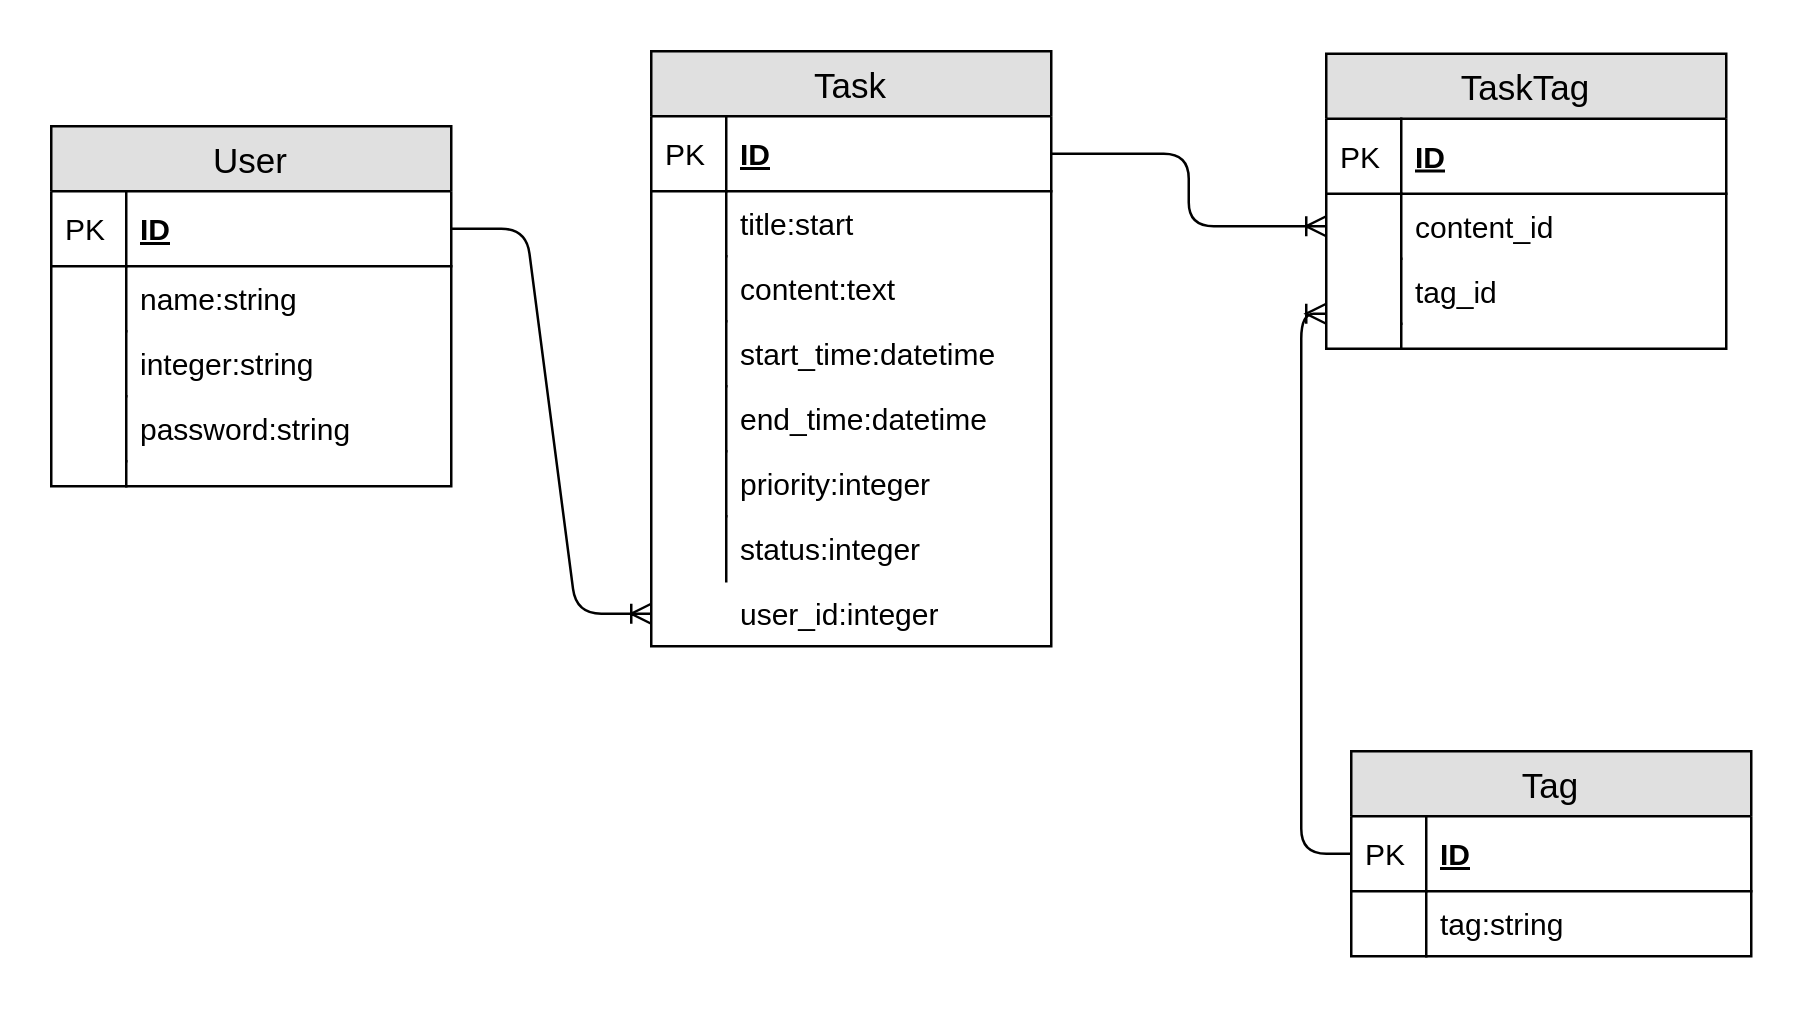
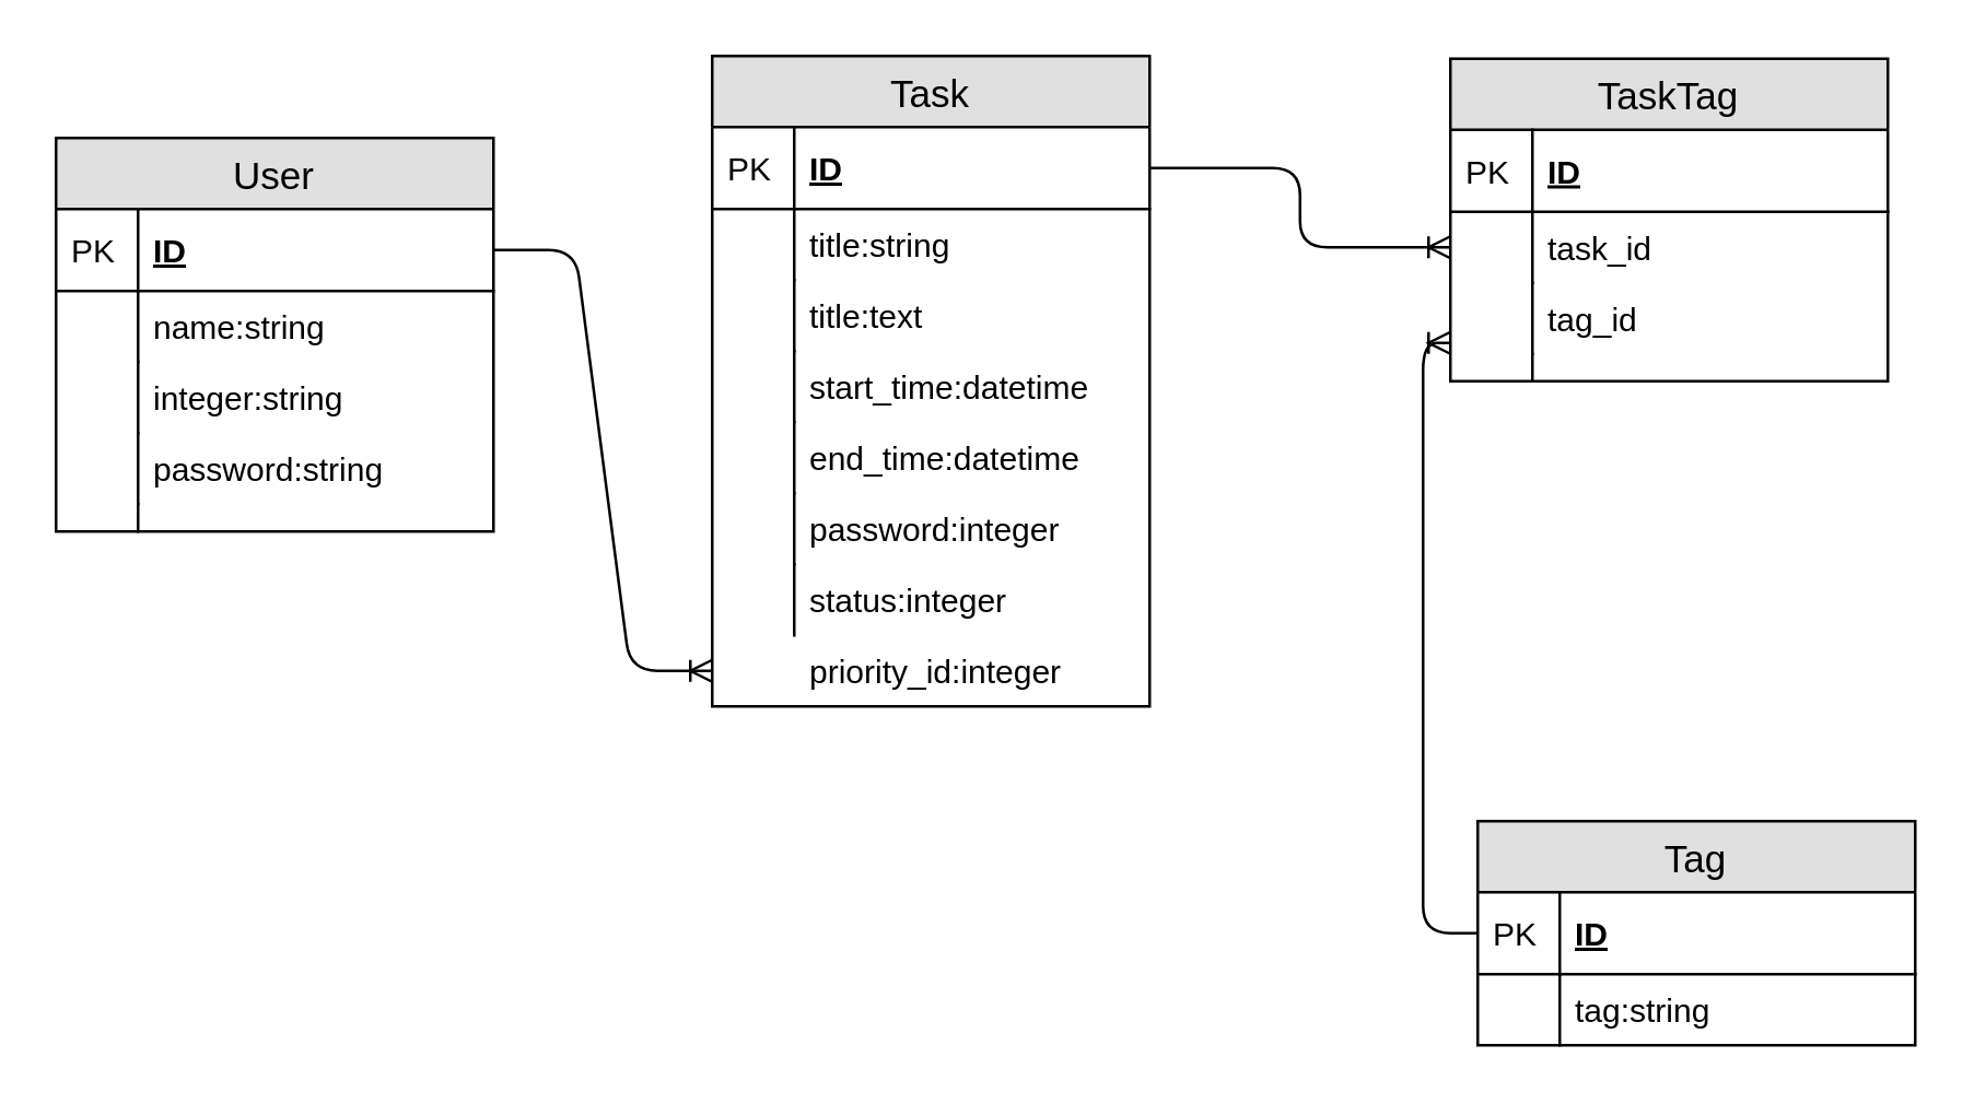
- <mxCell id="16" value="title:start" style="shape=partialRectangle;top=0;left=0;right=0;bottom=0;align=left;verticalAlign=top;fillColor=none;spacingLeft=34;spacingRight=4;overflow=hidden;rotatable=0;points=[[0,0.5],[1,0.5]];portConstraint=eastwest;dropTarget=0;fontSize=12;" vertex="1" parent="13"><mxGeometry y="56" width="160" height="26" as="geometry" /></mxCell>
+ <mxCell id="16" value="title:string" style="shape=partialRectangle;top=0;left=0;right=0;bottom=0;align=left;verticalAlign=top;fillColor=none;spacingLeft=34;spacingRight=4;overflow=hidden;rotatable=0;points=[[0,0.5],[1,0.5]];portConstraint=eastwest;dropTarget=0;fontSize=12;" vertex="1" parent="13"><mxGeometry y="56" width="160" height="26" as="geometry" /></mxCell>
- <mxCell id="37" value="content_id" style="shape=partialRectangle;top=0;left=0;right=0;bottom=0;align=left;verticalAlign=top;fillColor=none;spacingLeft=34;spacingRight=4;overflow=hidden;rotatable=0;points=[[0,0.5],[1,0.5]];portConstraint=eastwest;dropTarget=0;fontSize=12;" vertex="1" parent="34"><mxGeometry y="56" width="160" height="26" as="geometry" /></mxCell>
+ <mxCell id="37" value="task_id" style="shape=partialRectangle;top=0;left=0;right=0;bottom=0;align=left;verticalAlign=top;fillColor=none;spacingLeft=34;spacingRight=4;overflow=hidden;rotatable=0;points=[[0,0.5],[1,0.5]];portConstraint=eastwest;dropTarget=0;fontSize=12;" vertex="1" parent="34"><mxGeometry y="56" width="160" height="26" as="geometry" /></mxCell>
- <mxCell id="18" value="content:text" style="shape=partialRectangle;top=0;left=0;right=0;bottom=0;align=left;verticalAlign=top;fillColor=none;spacingLeft=34;spacingRight=4;overflow=hidden;rotatable=0;points=[[0,0.5],[1,0.5]];portConstraint=eastwest;dropTarget=0;fontSize=12;" vertex="1" parent="13"><mxGeometry y="82" width="160" height="26" as="geometry" /></mxCell>
+ <mxCell id="18" value="title:text" style="shape=partialRectangle;top=0;left=0;right=0;bottom=0;align=left;verticalAlign=top;fillColor=none;spacingLeft=34;spacingRight=4;overflow=hidden;rotatable=0;points=[[0,0.5],[1,0.5]];portConstraint=eastwest;dropTarget=0;fontSize=12;" vertex="1" parent="13"><mxGeometry y="82" width="160" height="26" as="geometry" /></mxCell>
- <mxCell id="24" value="priority:integer" style="shape=partialRectangle;top=0;left=0;right=0;bottom=0;align=left;verticalAlign=top;fillColor=none;spacingLeft=34;spacingRight=4;overflow=hidden;rotatable=0;points=[[0,0.5],[1,0.5]];portConstraint=eastwest;dropTarget=0;fontSize=12;" vertex="1" parent="13"><mxGeometry y="160" width="160" height="26" as="geometry" /></mxCell>
+ <mxCell id="24" value="password:integer" style="shape=partialRectangle;top=0;left=0;right=0;bottom=0;align=left;verticalAlign=top;fillColor=none;spacingLeft=34;spacingRight=4;overflow=hidden;rotatable=0;points=[[0,0.5],[1,0.5]];portConstraint=eastwest;dropTarget=0;fontSize=12;" vertex="1" parent="13"><mxGeometry y="160" width="160" height="26" as="geometry" /></mxCell>
- <mxCell id="28" value="user_id:integer" style="shape=partialRectangle;top=0;left=0;right=0;bottom=0;align=left;verticalAlign=top;fillColor=none;spacingLeft=34;spacingRight=4;overflow=hidden;rotatable=0;points=[[0,0.5],[1,0.5]];portConstraint=eastwest;dropTarget=0;fontSize=12;" vertex="1" parent="13"><mxGeometry y="212" width="160" height="26" as="geometry" /></mxCell>
+ <mxCell id="28" value="priority_id:integer" style="shape=partialRectangle;top=0;left=0;right=0;bottom=0;align=left;verticalAlign=top;fillColor=none;spacingLeft=34;spacingRight=4;overflow=hidden;rotatable=0;points=[[0,0.5],[1,0.5]];portConstraint=eastwest;dropTarget=0;fontSize=12;" vertex="1" parent="13"><mxGeometry y="212" width="160" height="26" as="geometry" /></mxCell>
